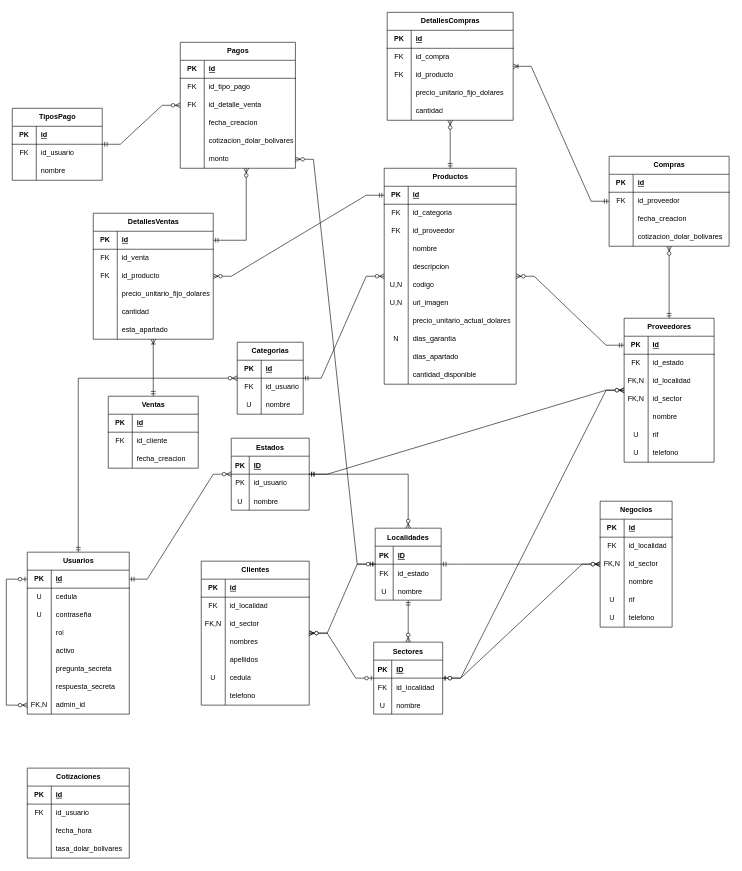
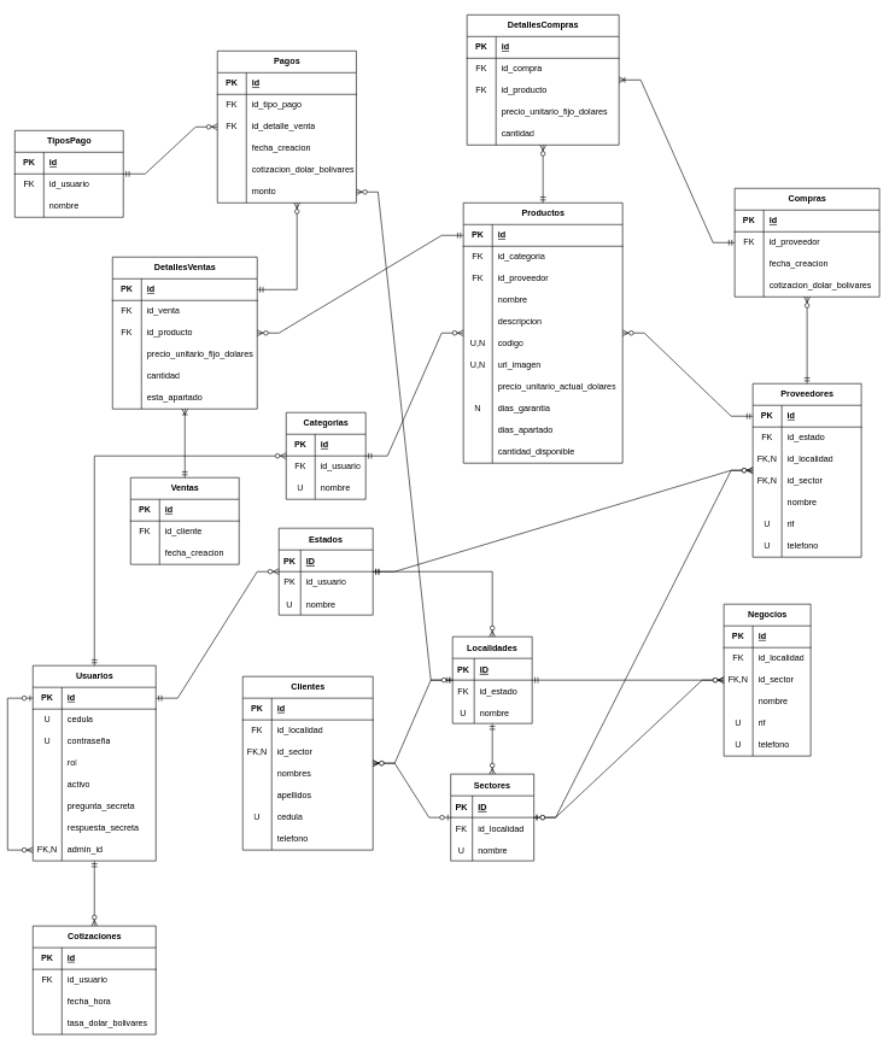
+ <mxCell id="265" value="" style="fontSize=12;html=1;endArrow=ERzeroToMany;startArrow=ERmandOne;rounded=0;" edge="1" parent="1" source="2" target="175"><mxGeometry width="100" height="100" relative="1" as="geometry"><mxPoint x="-70" y="1010" as="sourcePoint" /><mxPoint x="30" y="910" as="targetPoint" /></mxGeometry></mxCell>
